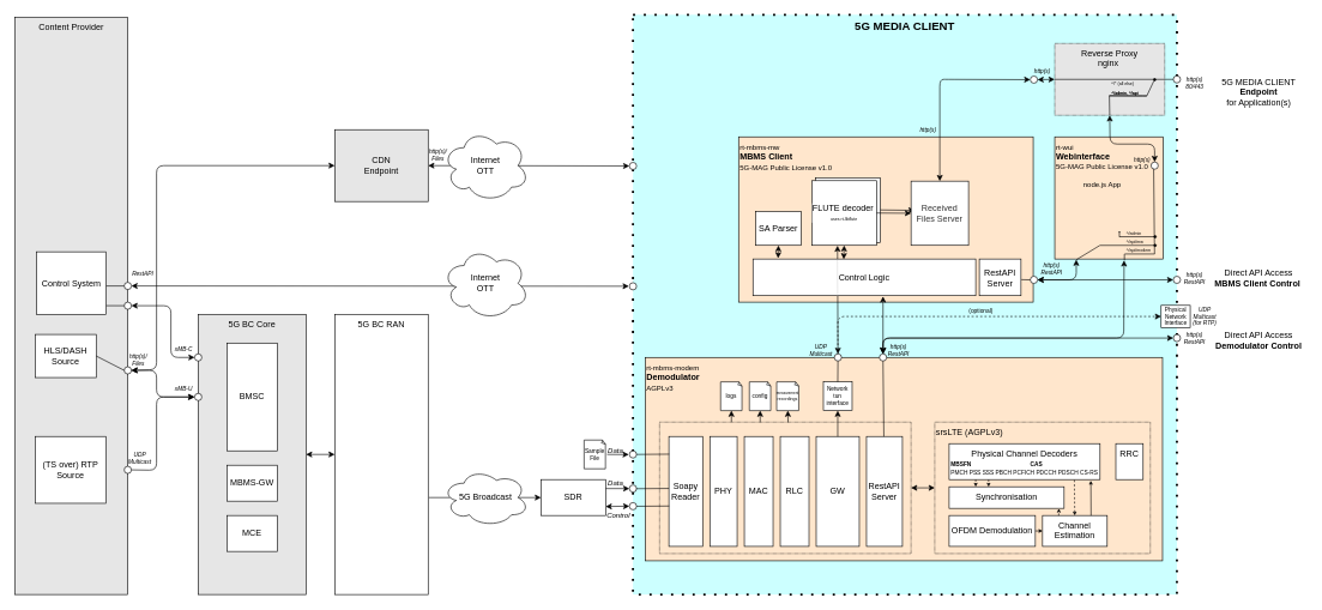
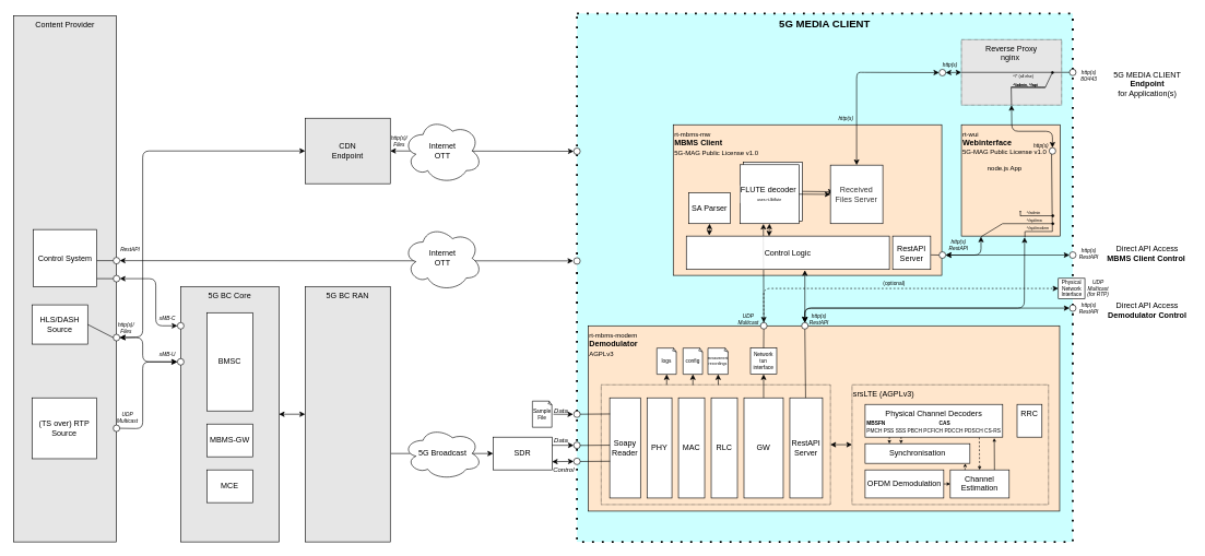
- <mxCell id="4" value="5G BC RAN" style="rounded=0;whiteSpace=wrap;html=1;fillColor=#ffffff;verticalAlign=top;" parent="1" vertex="1"><mxGeometry x="465" y="437" width="130" height="390" as="geometry" /></mxCell>
+ <mxCell id="4" value="5G BC RAN" style="rounded=0;whiteSpace=wrap;html=1;fillColor=#E6E6E6;verticalAlign=top;" parent="1" vertex="1"><mxGeometry x="465" y="437" width="130" height="390" as="geometry" /></mxCell>
